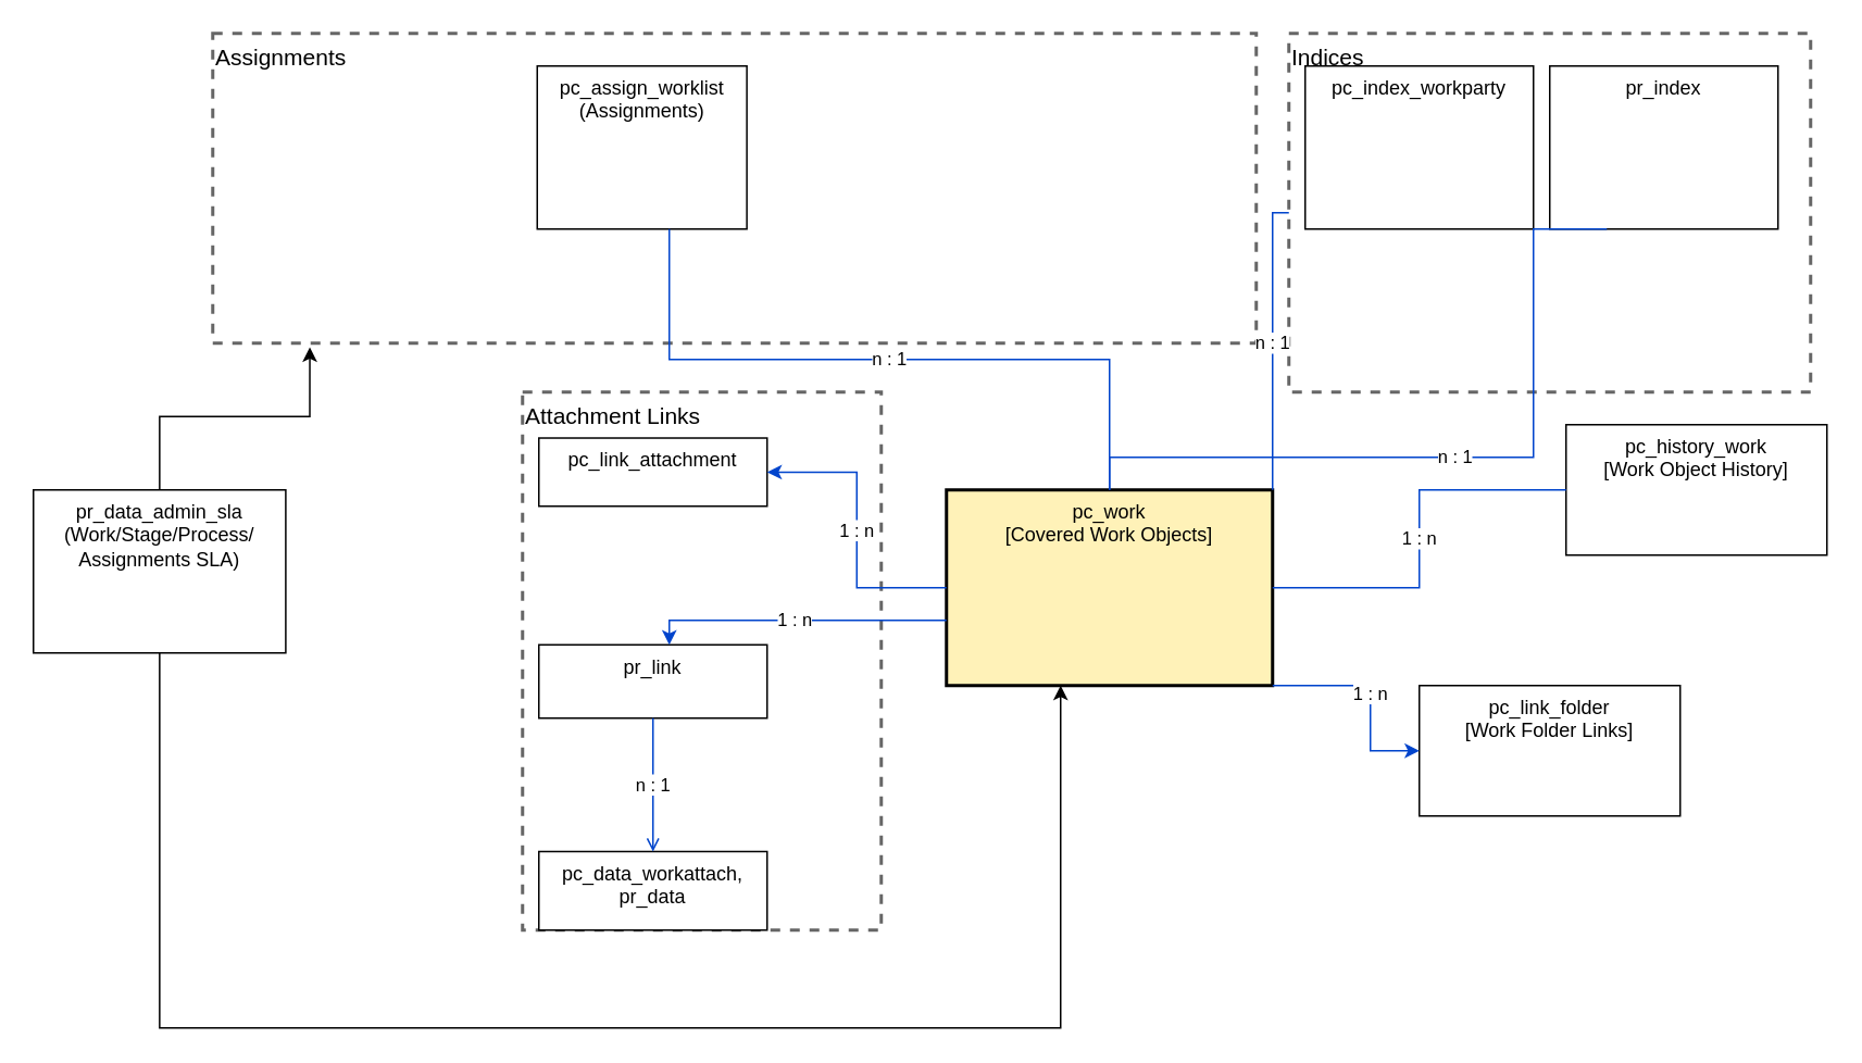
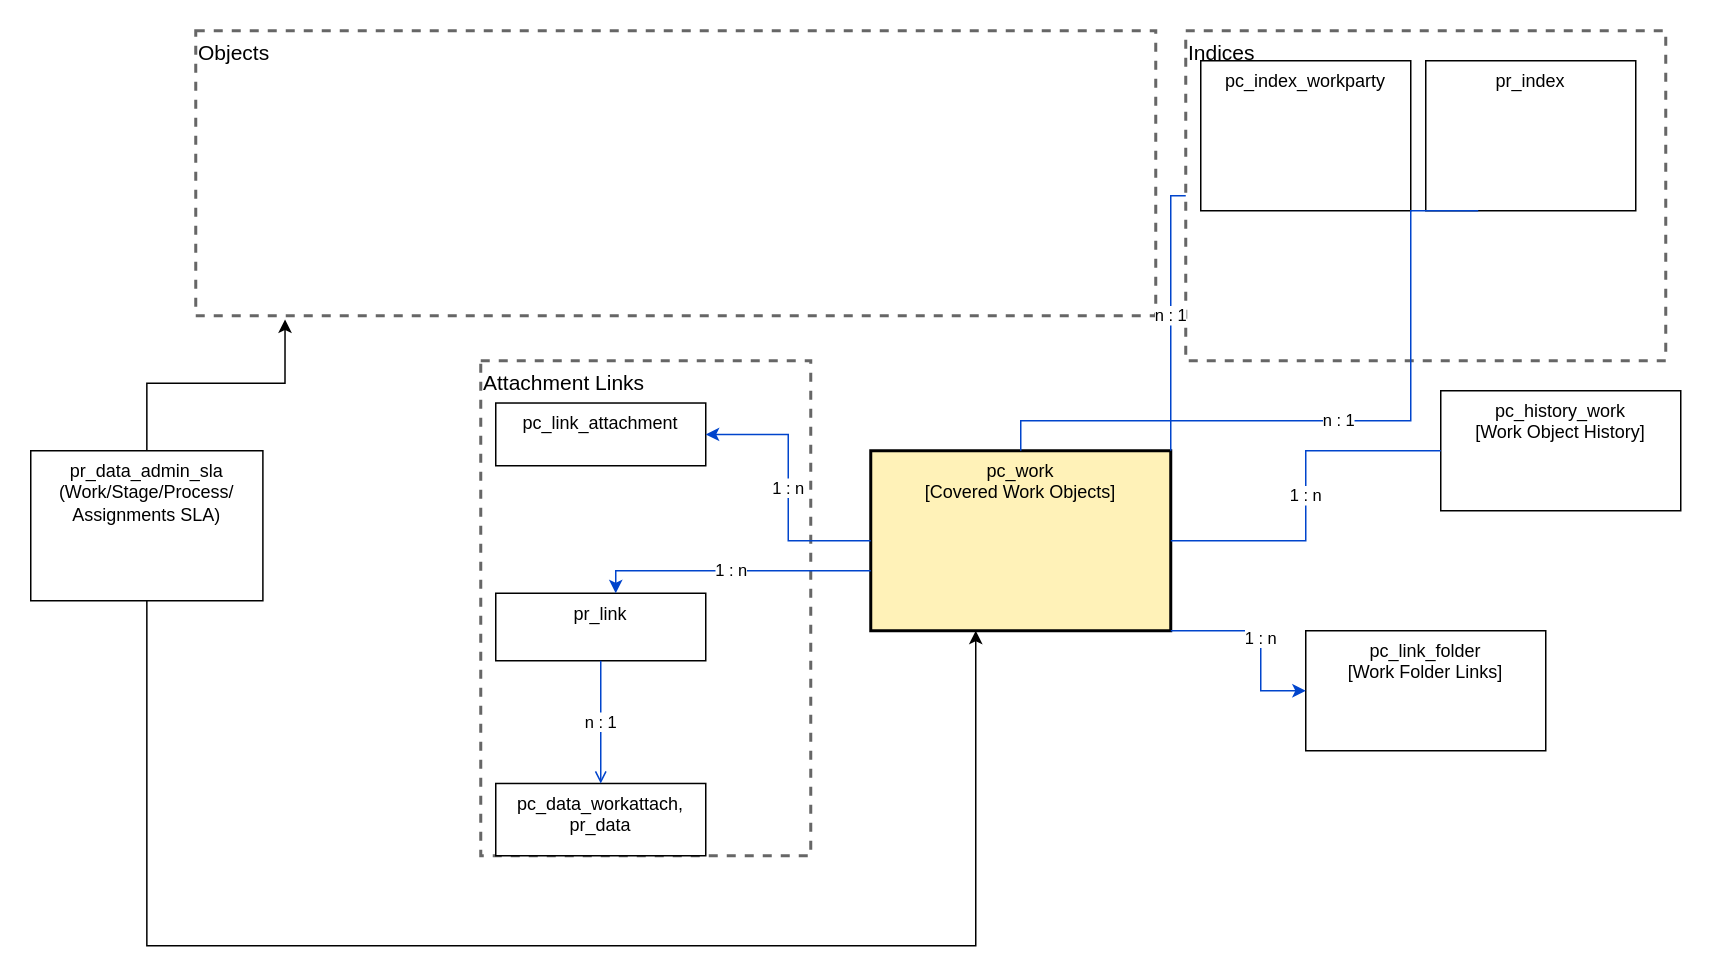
- <mxCell id="2" value="Assignments" style="dashed=1;strokeWidth=2;strokeColor=#666666;fillColor=none;align=left;verticalAlign=top;fontSize=14;" vertex="1" parent="1"><mxGeometry x="130" y="20" width="640" height="190" as="geometry" /></mxCell>
+ <mxCell id="2" value="Objects" style="dashed=1;strokeWidth=2;strokeColor=#666666;fillColor=none;align=left;verticalAlign=top;fontSize=14;" vertex="1" parent="1"><mxGeometry x="130" y="20" width="640" height="190" as="geometry" /></mxCell>
- <mxCell id="3" value="pc_assign_worklist&#10;(Assignments)" style="shape=rectangle;whiteSpace=wrap;html=1;align=center;verticalAlign=top;" vertex="1" parent="2"><mxGeometry x="199" y="20" width="128.57" height="100" as="geometry" /></mxCell>
- <mxCell id="14" value="n : 1" style="edgeStyle=orthogonalEdgeStyle;rounded=0;html=1;strokeColor=#0044cc;endArrow=none;" edge="1" parent="1" source="3" target="7"><mxGeometry relative="1" as="geometry"><Array as="points"><mxPoint x="410" y="220" /><mxPoint x="680" y="220" /></Array></mxGeometry></mxCell>
